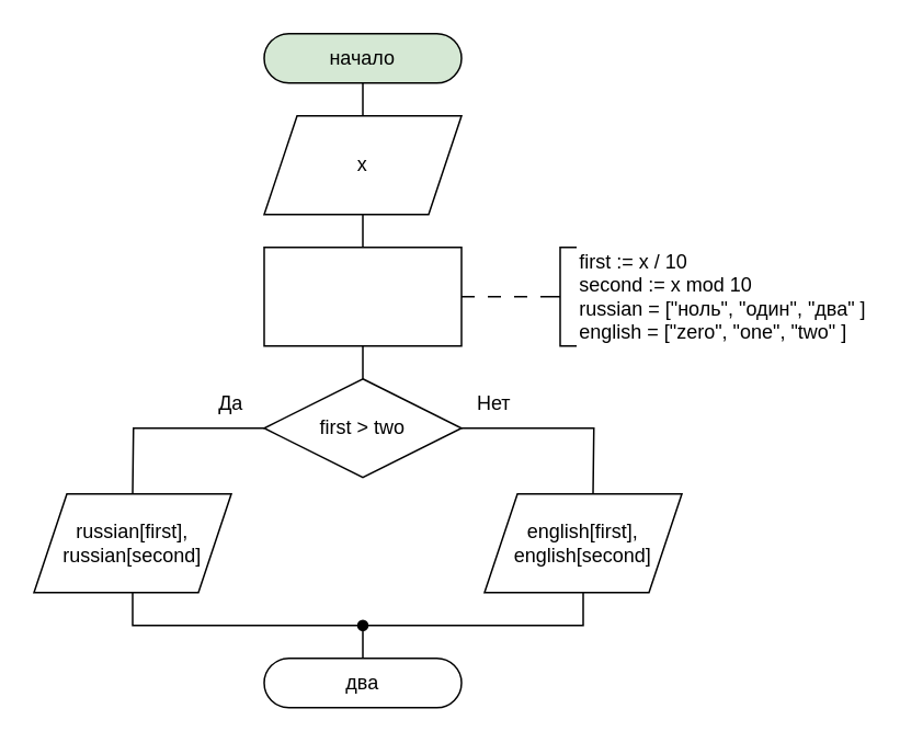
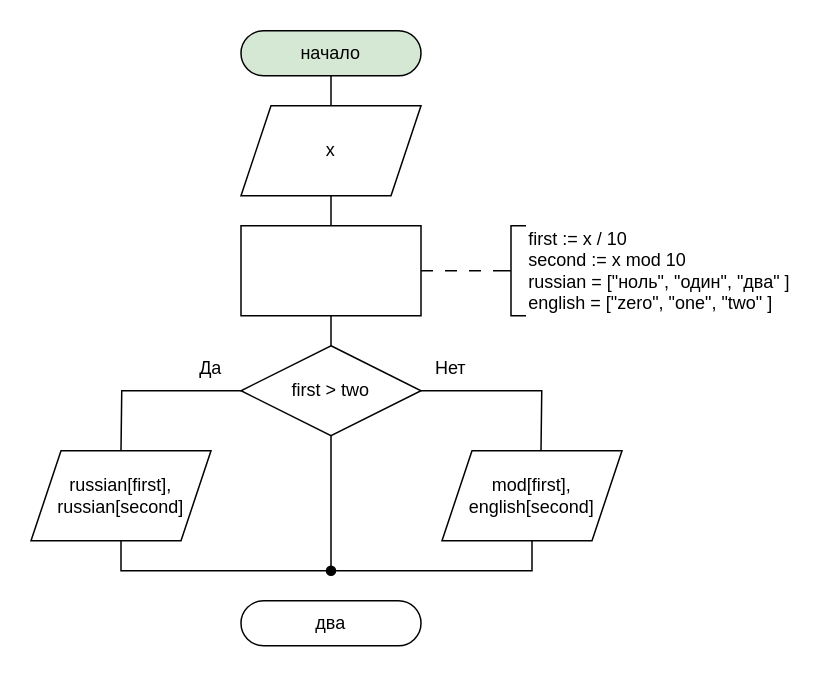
- <mxCell id="19" value="&lt;span style=&quot;text-align: left; text-wrap: nowrap;&quot;&gt;english&lt;/span&gt;[first],&lt;br&gt;&lt;div&gt;&lt;span style=&quot;text-align: left; text-wrap: nowrap; background-color: transparent; color: light-dark(rgb(0, 0, 0), rgb(255, 255, 255));&quot;&gt;english&lt;/span&gt;[second&lt;span style=&quot;background-color: transparent; color: light-dark(rgb(0, 0, 0), rgb(255, 255, 255));&quot;&gt;]&lt;/span&gt;&lt;/div&gt;" style="shape=parallelogram;perimeter=parallelogramPerimeter;whiteSpace=wrap;html=1;fixedSize=1;" vertex="1" parent="1"><mxGeometry x="294" y="300" width="120" height="60" as="geometry" /></mxCell>
+ <mxCell id="19" value="&lt;span style=&quot;text-align: left; text-wrap: nowrap;&quot;&gt;mod&lt;/span&gt;[first],&lt;br&gt;&lt;div&gt;&lt;span style=&quot;text-align: left; text-wrap: nowrap; background-color: transparent; color: light-dark(rgb(0, 0, 0), rgb(255, 255, 255));&quot;&gt;english&lt;/span&gt;[second&lt;span style=&quot;background-color: transparent; color: light-dark(rgb(0, 0, 0), rgb(255, 255, 255));&quot;&gt;]&lt;/span&gt;&lt;/div&gt;" style="shape=parallelogram;perimeter=parallelogramPerimeter;whiteSpace=wrap;html=1;fixedSize=1;" vertex="1" parent="1"><mxGeometry x="294" y="300" width="120" height="60" as="geometry" /></mxCell>
- <mxCell id="6" style="edgeStyle=orthogonalEdgeStyle;rounded=0;orthogonalLoop=1;jettySize=auto;html=1;exitX=0.5;exitY=1;exitDx=0;exitDy=0;entryX=0.5;entryY=0;entryDx=0;entryDy=0;endArrow=none;startFill=0;" edge="1" parent="1" source="7" target="8"><mxGeometry relative="1" as="geometry" /></mxCell>
+ <mxCell id="6" style="edgeStyle=orthogonalEdgeStyle;rounded=0;orthogonalLoop=1;jettySize=auto;html=1;exitX=0.5;exitY=1;exitDx=0;exitDy=0;endArrow=none;startFill=0;" edge="1" parent="1" source="7" target="14"><mxGeometry relative="1" as="geometry" /></mxCell>
